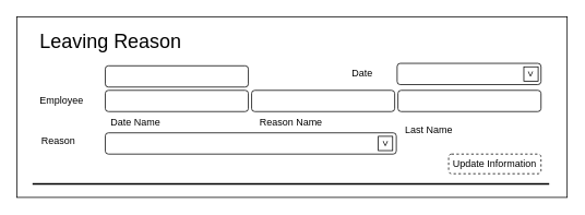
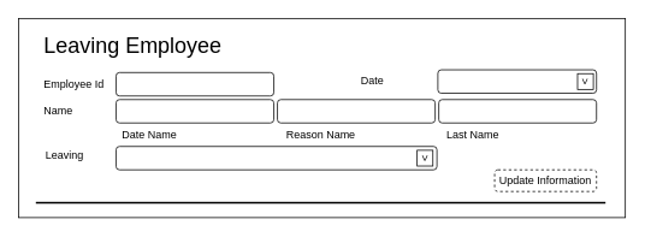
- <mxCell id="15" value="&lt;font style=&quot;font-size: 24px&quot;&gt;Leaving Reason&lt;/font&gt;" style="text;html=1;strokeColor=none;fillColor=none;align=left;verticalAlign=middle;whiteSpace=wrap;rounded=0;" parent="1" vertex="1"><mxGeometry x="46" y="41" width="416" height="20" as="geometry" /></mxCell>
+ <mxCell id="15" value="&lt;font style=&quot;font-size: 24px&quot;&gt;Leaving Employee&lt;/font&gt;" style="text;html=1;strokeColor=none;fillColor=none;align=left;verticalAlign=middle;whiteSpace=wrap;rounded=0;" parent="1" vertex="1"><mxGeometry x="46" y="41" width="416" height="20" as="geometry" /></mxCell>
- <mxCell id="7" value="Date" style="text;html=1;strokeColor=none;fillColor=none;align=left;verticalAlign=middle;whiteSpace=wrap;rounded=0;" parent="1" vertex="1"><mxGeometry x="428" y="80" width="40" height="20" as="geometry" /></mxCell>
+ <mxCell id="7" value="Date" style="text;html=1;strokeColor=none;fillColor=none;align=left;verticalAlign=middle;whiteSpace=wrap;rounded=0;" parent="1" vertex="1"><mxGeometry x="398" y="80" width="40" height="20" as="geometry" /></mxCell>
+ <mxCell id="4" value="Employee Id" style="text;html=1;strokeColor=none;fillColor=none;align=left;verticalAlign=middle;whiteSpace=wrap;rounded=0;" parent="1" vertex="1"><mxGeometry x="46" y="83" width="77" height="20" as="geometry" /></mxCell>
- <mxCell id="5" value="Employee" style="text;html=1;strokeColor=none;fillColor=none;align=left;verticalAlign=middle;whiteSpace=wrap;rounded=0;" parent="1" vertex="1"><mxGeometry x="46" y="113" width="74" height="20" as="geometry" /></mxCell>
+ <mxCell id="5" value="Name" style="text;html=1;strokeColor=none;fillColor=none;align=left;verticalAlign=middle;whiteSpace=wrap;rounded=0;" parent="1" vertex="1"><mxGeometry x="46" y="113" width="74" height="20" as="geometry" /></mxCell>
- <mxCell id="17" value="Last Name" style="text;html=1;strokeColor=none;fillColor=none;align=left;verticalAlign=middle;whiteSpace=wrap;rounded=0;" parent="1" vertex="1"><mxGeometry x="493" y="149" width="74" height="20" as="geometry" /></mxCell>
+ <mxCell id="17" value="Last Name" style="text;html=1;strokeColor=none;fillColor=none;align=left;verticalAlign=middle;whiteSpace=wrap;rounded=0;" parent="1" vertex="1"><mxGeometry x="493" y="139" width="74" height="20" as="geometry" /></mxCell>
- <mxCell id="18" value="Reason" style="text;html=1;strokeColor=none;fillColor=none;align=left;verticalAlign=middle;whiteSpace=wrap;rounded=0;" vertex="1" parent="1"><mxGeometry x="47.5" y="162" width="74" height="20" as="geometry" /></mxCell>
+ <mxCell id="18" value="Leaving" style="text;html=1;strokeColor=none;fillColor=none;align=left;verticalAlign=middle;whiteSpace=wrap;rounded=0;" vertex="1" parent="1"><mxGeometry x="47.5" y="162" width="74" height="20" as="geometry" /></mxCell>
